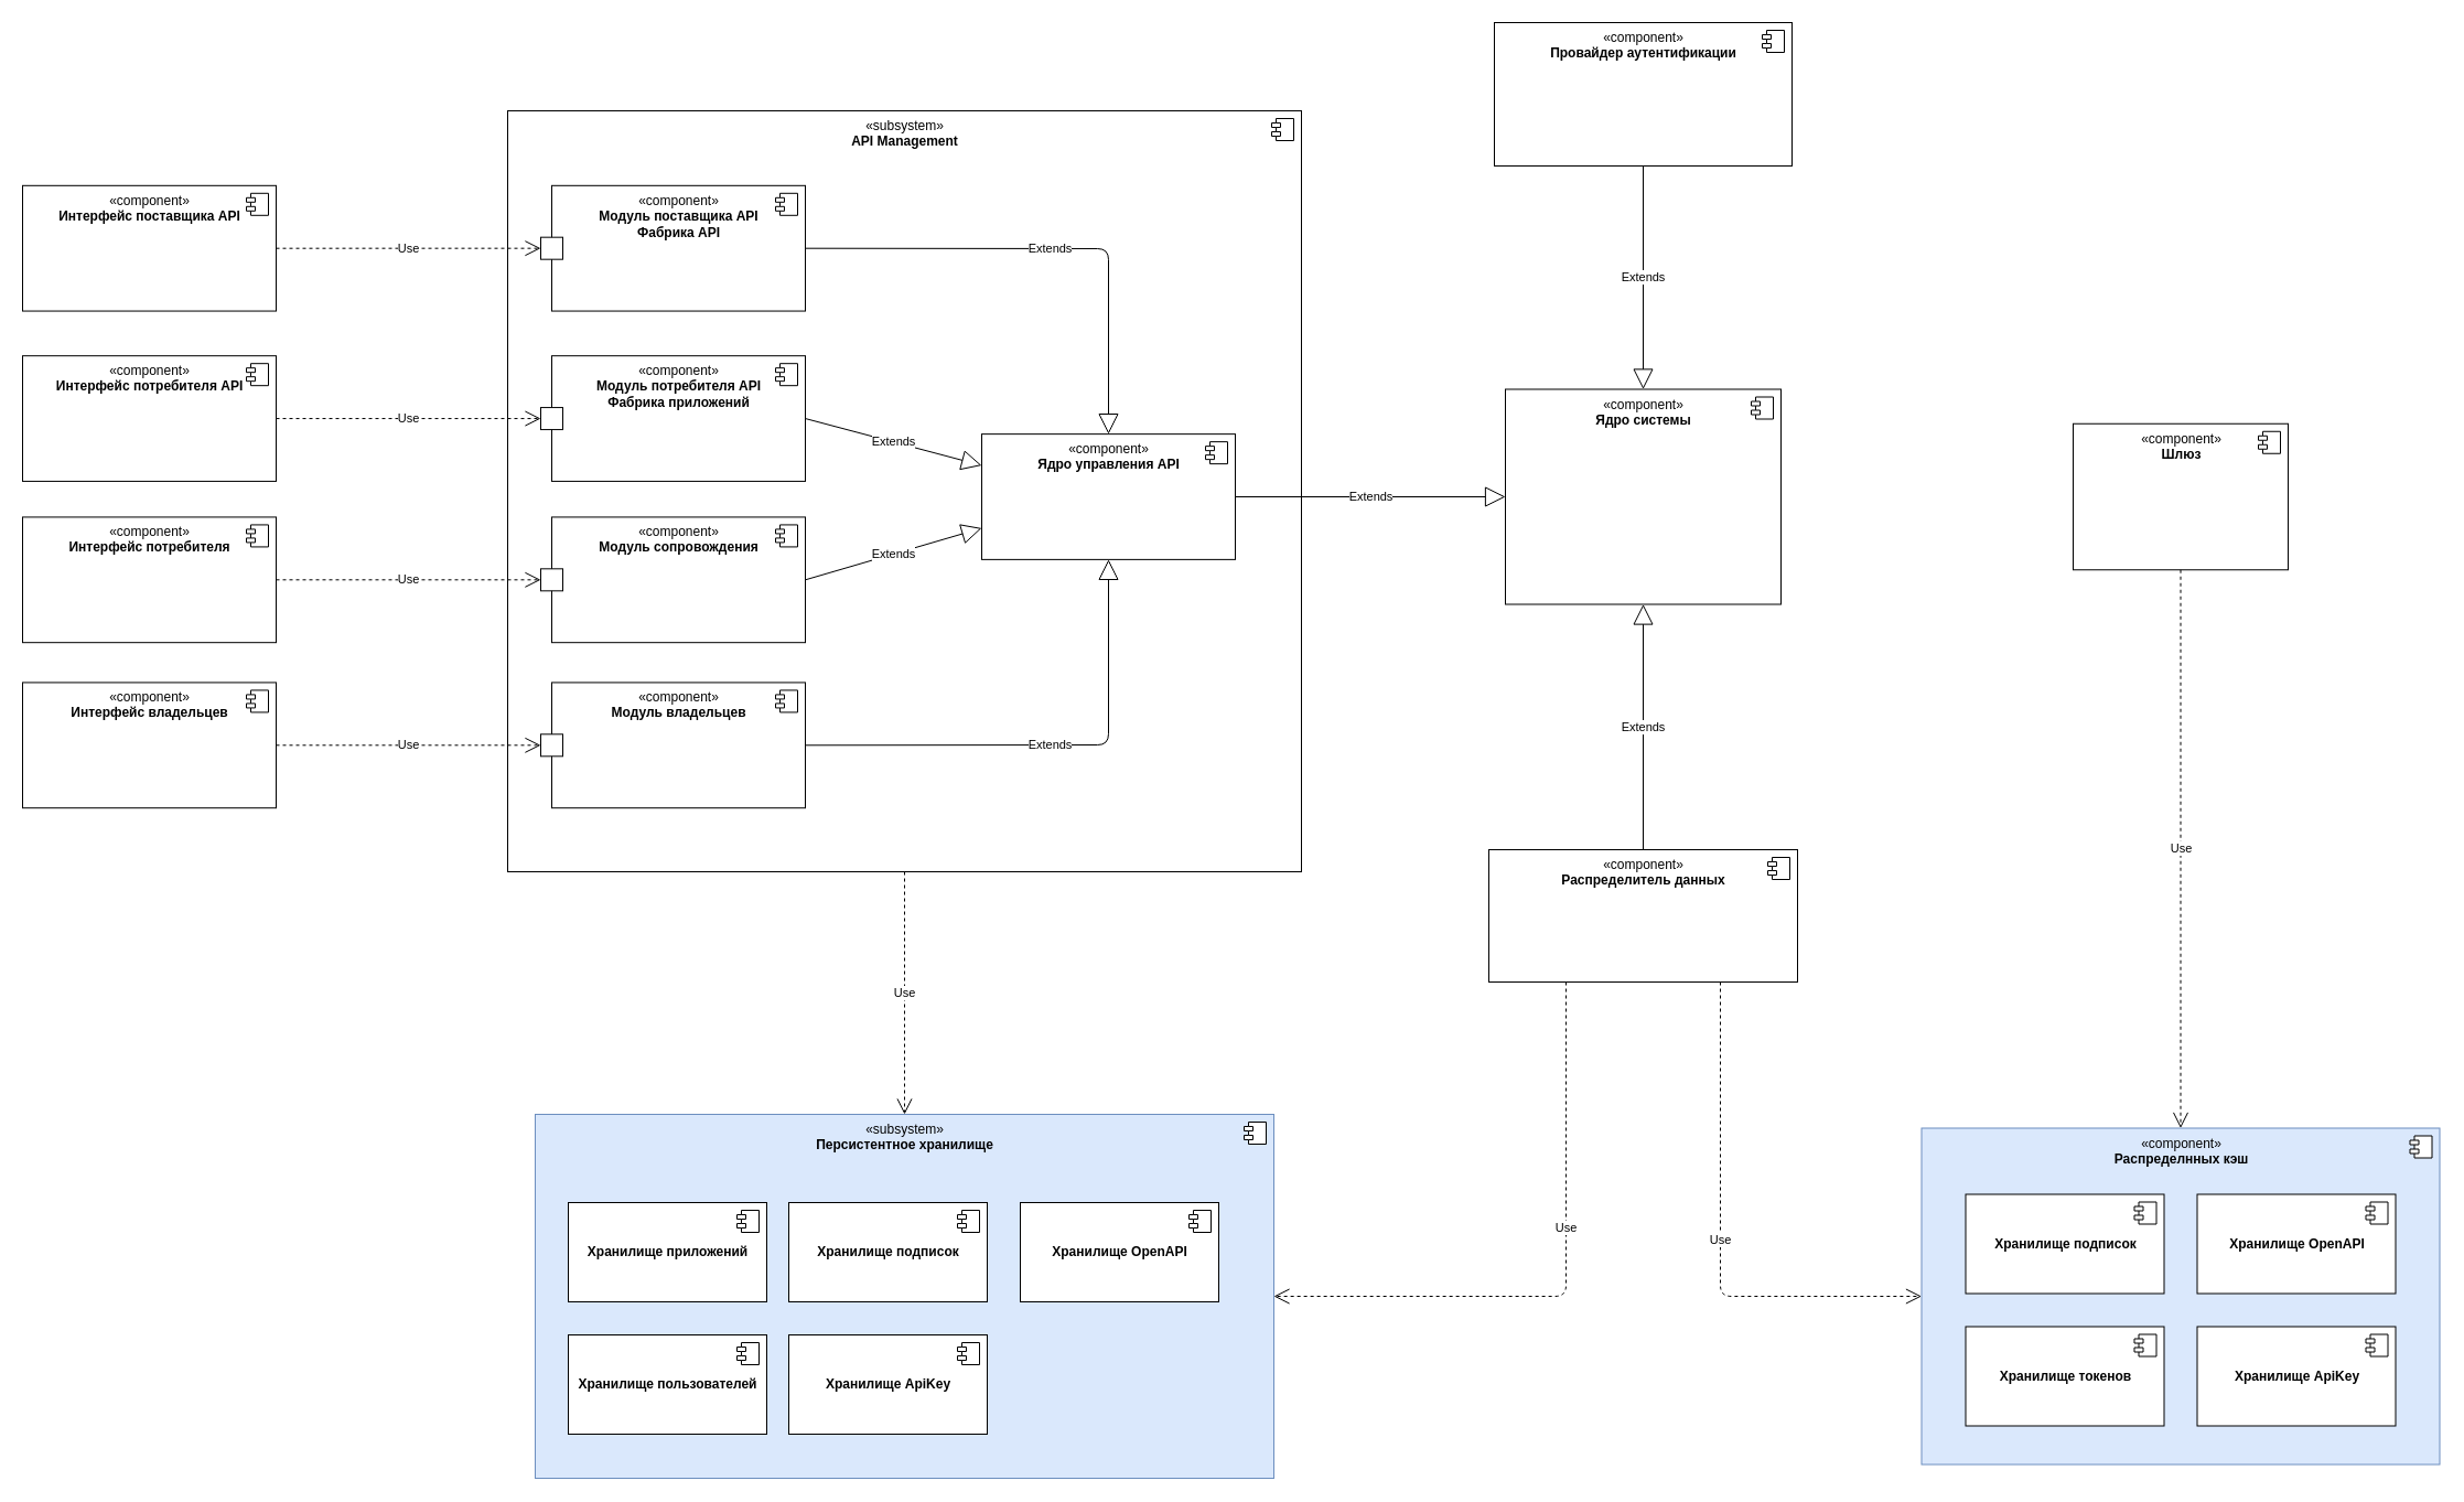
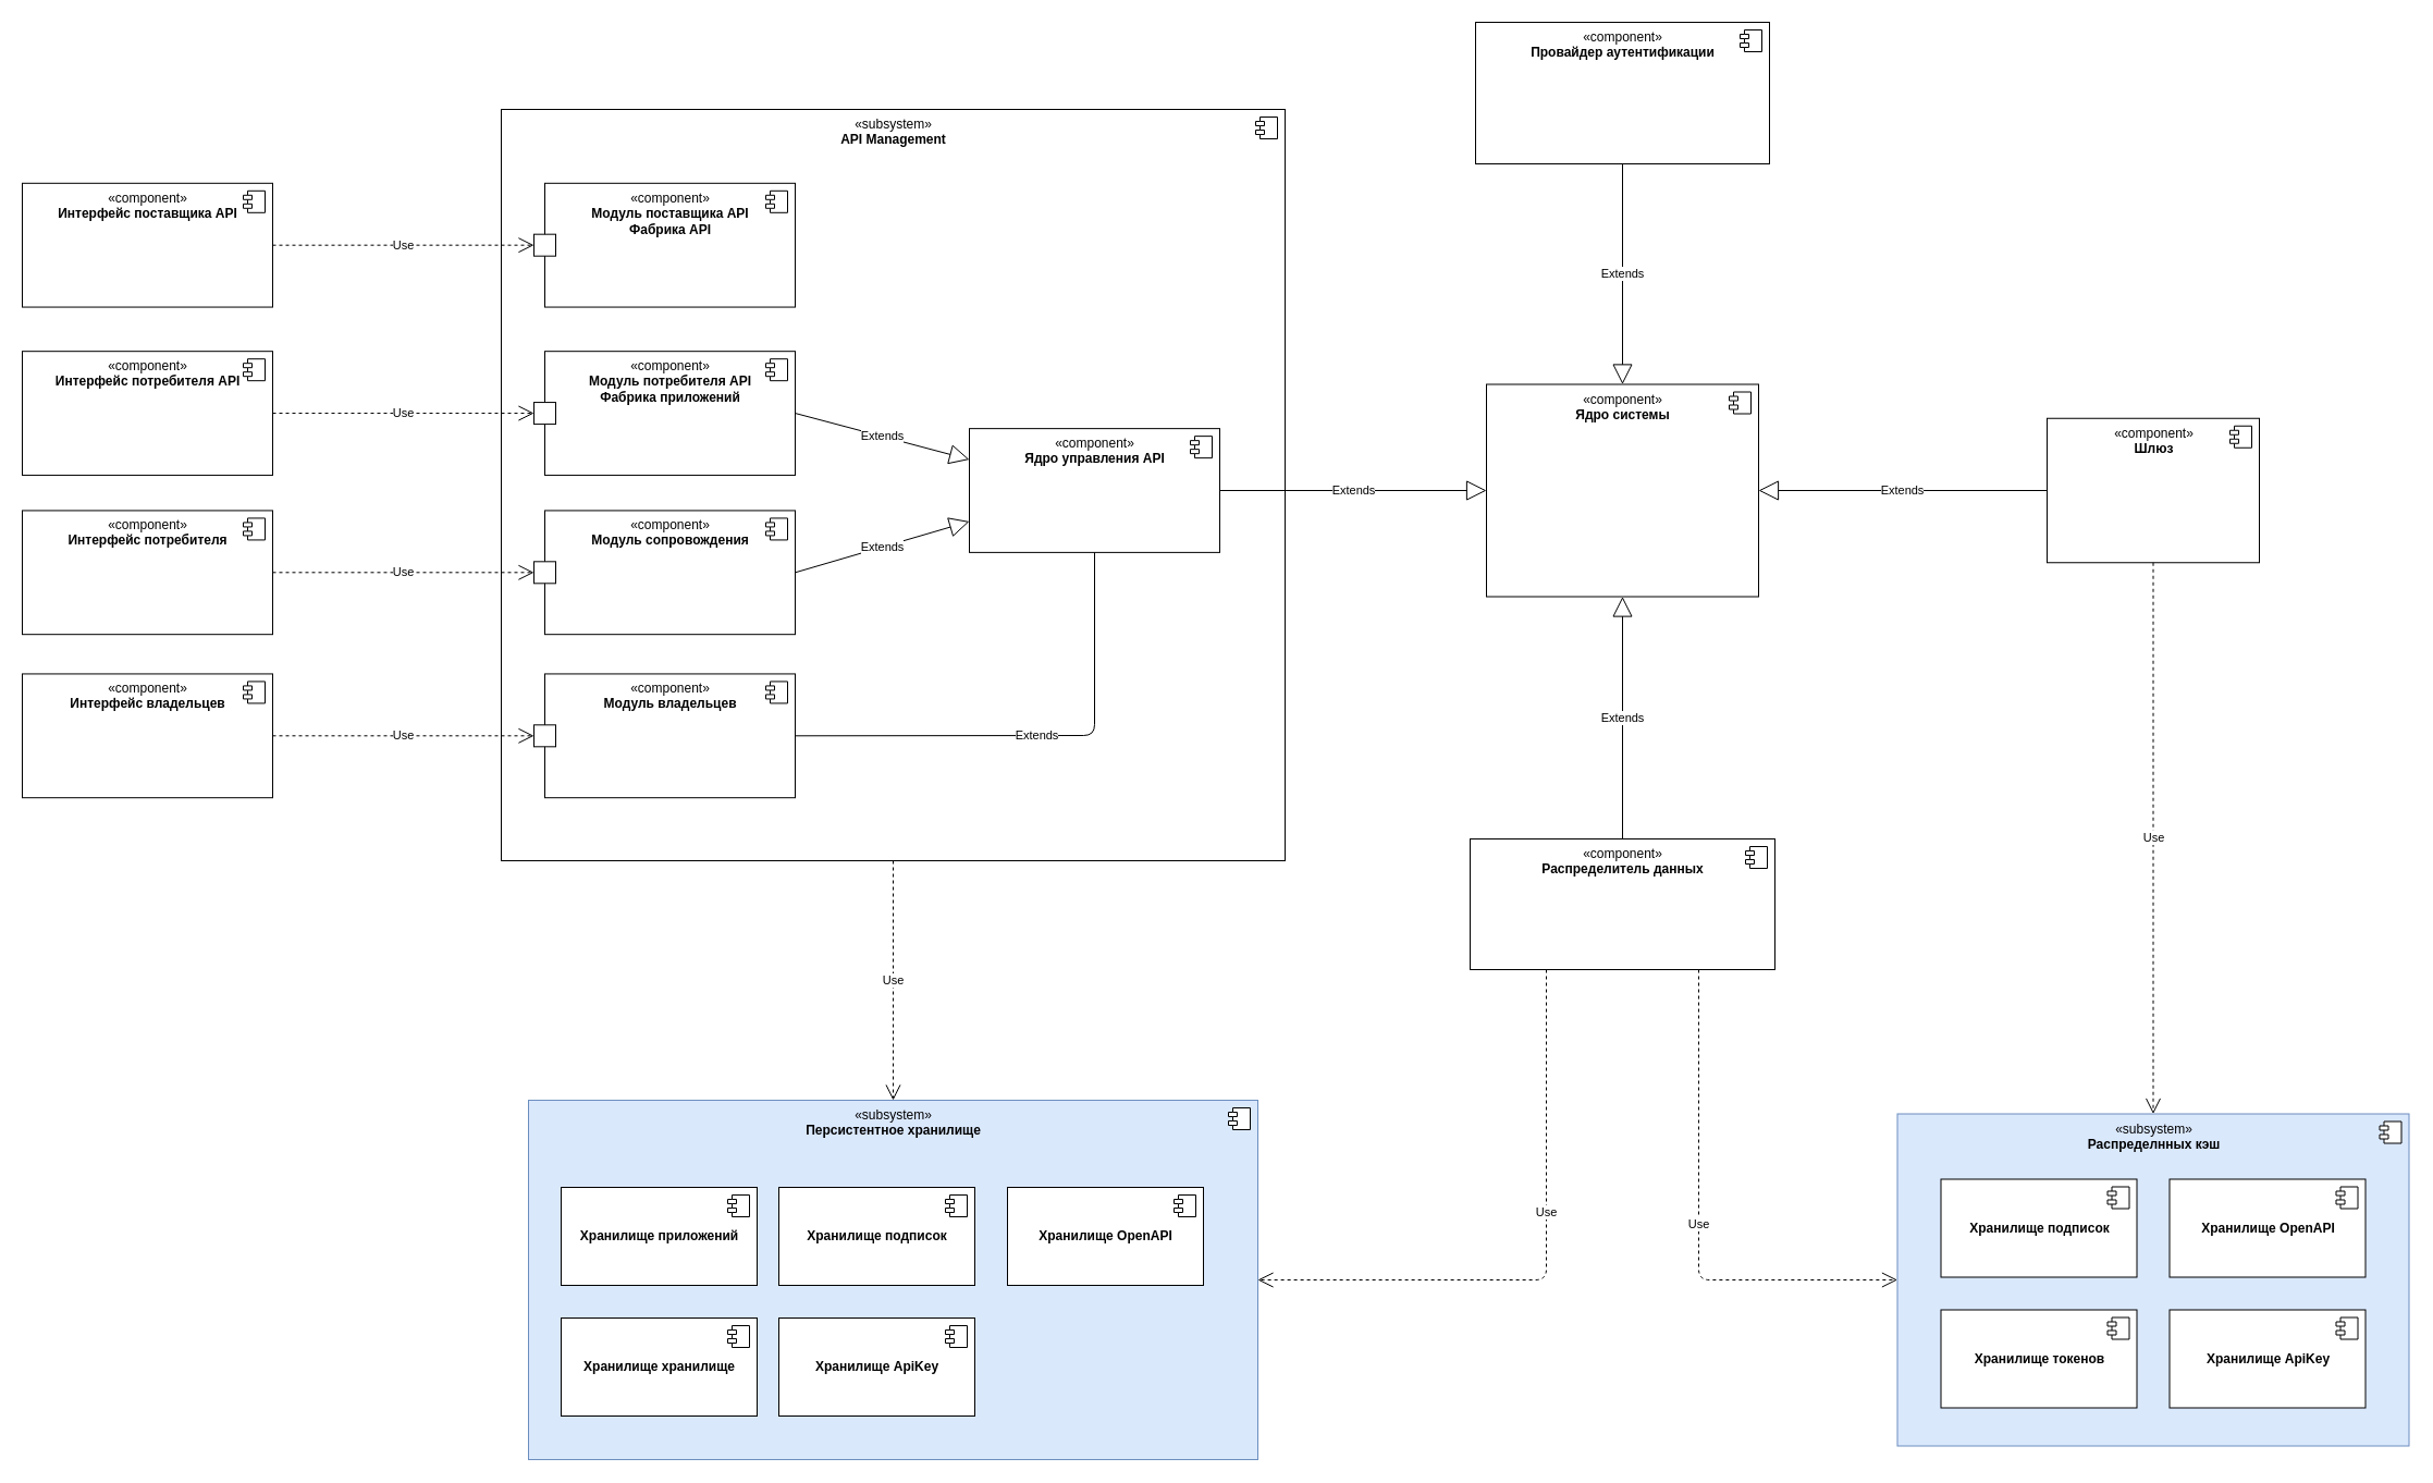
- <mxCell id="58" value="Extends" style="endArrow=block;endSize=16;endFill=0;html=1;exitX=1;exitY=0.5;exitDx=0;exitDy=0;entryX=0.5;entryY=0;entryDx=0;entryDy=0;" parent="1" source="36" target="10" edge="1"><mxGeometry width="160" relative="1" as="geometry"><mxPoint x="780" y="322.178" as="sourcePoint" /><mxPoint x="1005" y="380" as="targetPoint" /><Array as="points"><mxPoint x="1005" y="225" /></Array></mxGeometry></mxCell>
+ <mxCell id="54" value="Extends" style="endArrow=block;endSize=16;endFill=0;html=1;exitX=0;exitY=0.5;exitDx=0;exitDy=0;entryX=1;entryY=0.5;entryDx=0;entryDy=0;" parent="1" source="4" target="34" edge="1"><mxGeometry width="160" relative="1" as="geometry"><mxPoint x="1760" y="658.43" as="sourcePoint" /><mxPoint x="1760" y="435.93" as="targetPoint" /></mxGeometry></mxCell>
- <mxCell id="57" value="Extends" style="endArrow=block;endSize=16;endFill=0;html=1;entryX=0.5;entryY=1;entryDx=0;entryDy=0;exitX=1;exitY=0.5;exitDx=0;exitDy=0;" parent="1" source="42" target="10" edge="1"><mxGeometry width="160" relative="1" as="geometry"><mxPoint x="800" y="677.505" as="sourcePoint" /><mxPoint x="1010" y="540" as="targetPoint" /><Array as="points"><mxPoint x="1005" y="675" /></Array></mxGeometry></mxCell>
+ <mxCell id="57" value="Extends" style="endArrow=none;endSize=16;endFill=0;html=1;entryX=0.5;entryY=1;entryDx=0;entryDy=0;exitX=1;exitY=0.5;exitDx=0;exitDy=0;" parent="1" source="42" target="10" edge="1"><mxGeometry width="160" relative="1" as="geometry"><mxPoint x="800" y="677.505" as="sourcePoint" /><mxPoint x="1010" y="540" as="targetPoint" /><Array as="points"><mxPoint x="1005" y="675" /></Array></mxGeometry></mxCell>
- <mxCell id="8" value="«component»&lt;br&gt;&lt;b&gt;Распределнных кэш &lt;br&gt;&lt;/b&gt;" style="html=1;dropTarget=0;verticalAlign=top;fillColor=#dae8fc;strokeColor=#6c8ebf;" parent="1" vertex="1"><mxGeometry x="1742.5" y="1022.5" width="470" height="305" as="geometry" /></mxCell>
+ <mxCell id="8" value="«subsystem»&lt;br&gt;&lt;b&gt;Распределнных кэш &lt;br&gt;&lt;/b&gt;" style="html=1;dropTarget=0;verticalAlign=top;fillColor=#dae8fc;strokeColor=#6c8ebf;" parent="1" vertex="1"><mxGeometry x="1742.5" y="1022.5" width="470" height="305" as="geometry" /></mxCell>
- <mxCell id="18" value="&lt;b&gt;Хранилище пользователей&lt;br&gt;&lt;/b&gt;" style="html=1;dropTarget=0;verticalAlign=middle;" parent="1" vertex="1"><mxGeometry x="515" y="1210" width="180" height="90" as="geometry" /></mxCell>
+ <mxCell id="18" value="&lt;b&gt;Хранилище хранилище&lt;br&gt;&lt;/b&gt;" style="html=1;dropTarget=0;verticalAlign=middle;" parent="1" vertex="1"><mxGeometry x="515" y="1210" width="180" height="90" as="geometry" /></mxCell>
